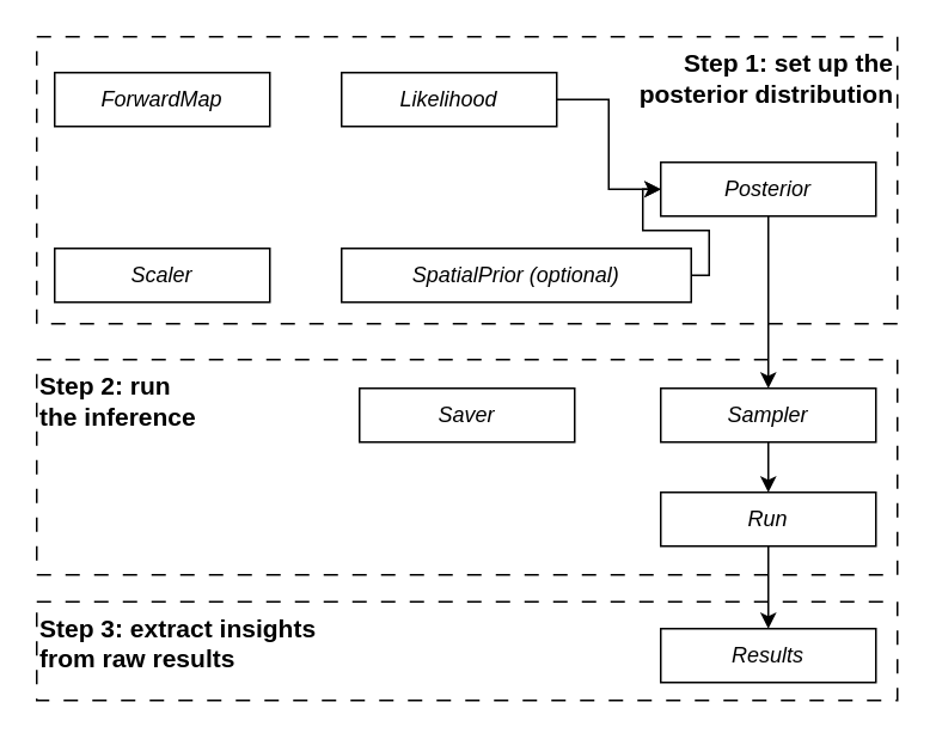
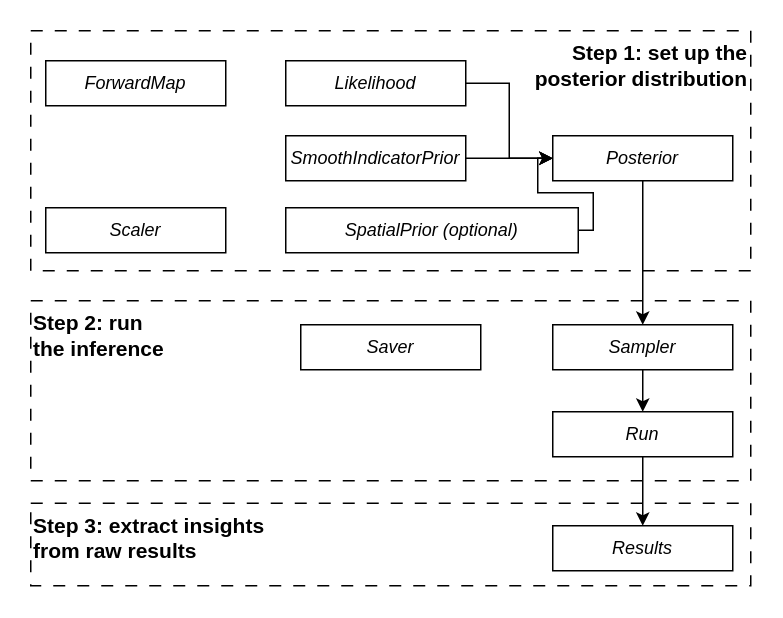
+ <mxCell id="13" value="&lt;span style=&quot;font-style: italic;&quot;&gt;SmoothIndicatorPrior&lt;br&gt;&lt;/span&gt;" style="rounded=0;whiteSpace=wrap;html=1;" vertex="1" parent="1"><mxGeometry x="190" y="90" width="120" height="30" as="geometry" /></mxCell>
+ <mxCell id="12" value="" style="edgeStyle=orthogonalEdgeStyle;rounded=0;html=1;" edge="1" parent="1" source="13" target="11"><mxGeometry relative="1" as="geometry" /></mxCell>
